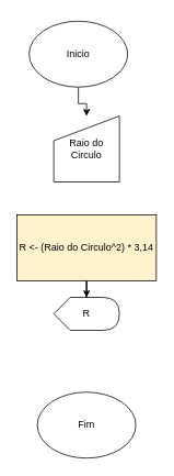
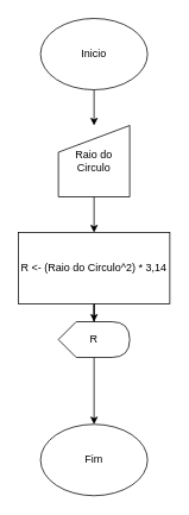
- <mxCell id="3" value="Inicio" style="ellipse;whiteSpace=wrap;html=1;" vertex="1" parent="1"><mxGeometry x="35" y="25" width="120" height="80" as="geometry" /></mxCell>
+ <mxCell id="3" value="Inicio" style="ellipse;whiteSpace=wrap;html=1;" vertex="1" parent="1"><mxGeometry x="45" y="20" width="120" height="80" as="geometry" /></mxCell>
+ <mxCell id="4" value="" style="edgeStyle=orthogonalEdgeStyle;rounded=0;orthogonalLoop=1;jettySize=auto;html=1;" edge="1" parent="1" source="5" target="10"><mxGeometry relative="1" as="geometry" /></mxCell>
- <mxCell id="10" value="R &amp;lt;- (Raio do Circulo^2) * 3,14" style="rounded=0;whiteSpace=wrap;html=1;fillColor=#fff2cc;" vertex="1" parent="1"><mxGeometry x="20" y="260" width="170" height="80" as="geometry" /></mxCell>
+ <mxCell id="10" value="R &amp;lt;- (Raio do Circulo^2) * 3,14" style="rounded=0;whiteSpace=wrap;html=1;" vertex="1" parent="1"><mxGeometry x="20" y="260" width="170" height="80" as="geometry" /></mxCell>
+ <mxCell id="6" value="" style="edgeStyle=orthogonalEdgeStyle;rounded=0;orthogonalLoop=1;jettySize=auto;html=1;" edge="1" parent="1" source="7" target="11"><mxGeometry relative="1" as="geometry" /></mxCell>
